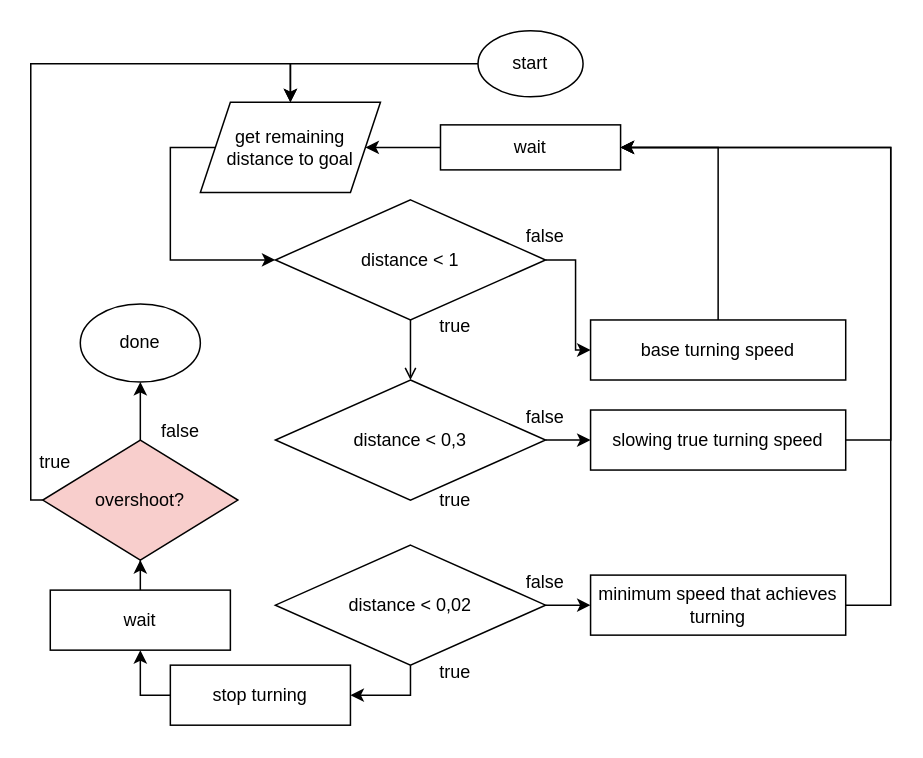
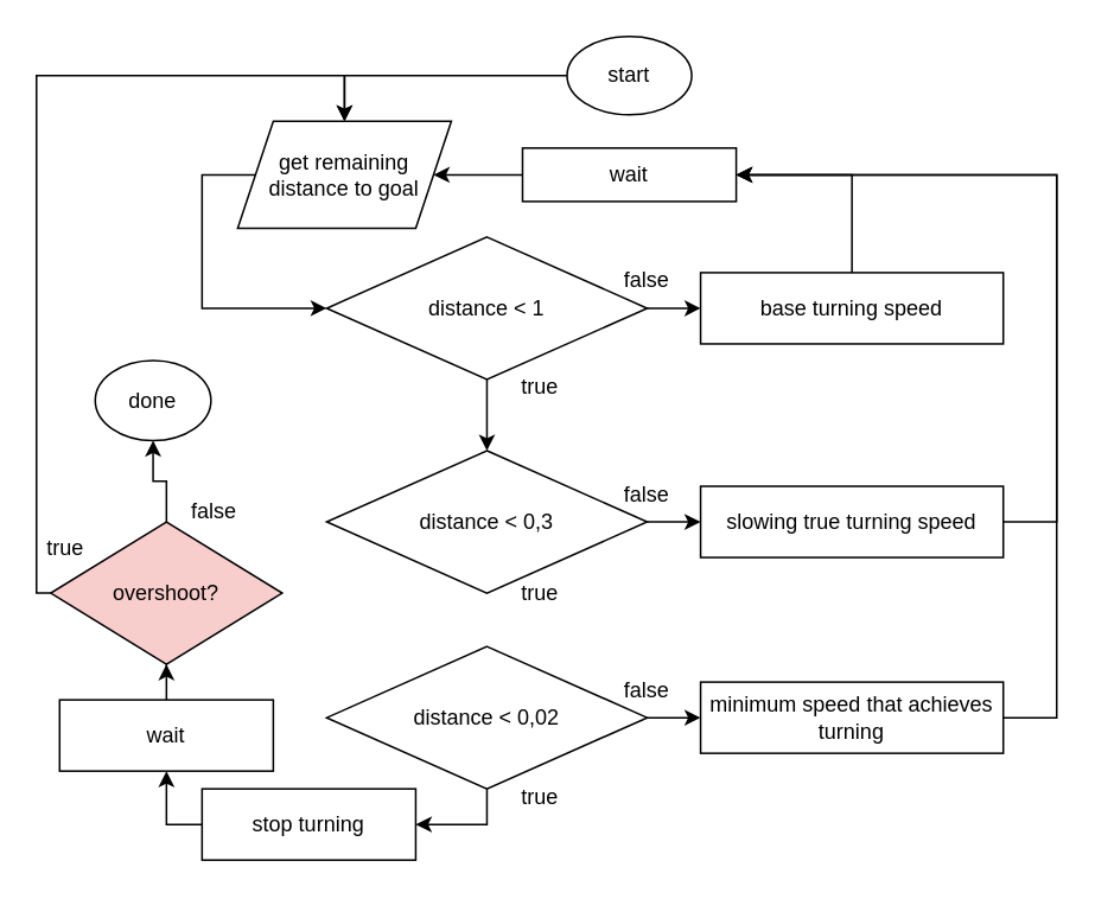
- <mxCell id="27" value="done" style="ellipse;whiteSpace=wrap;html=1;" parent="1" vertex="1"><mxGeometry x="53" y="202" width="80" height="52" as="geometry" /></mxCell>
+ <mxCell id="27" value="done" style="ellipse;whiteSpace=wrap;html=1;" parent="1" vertex="1"><mxGeometry x="53" y="202" width="65" height="45" as="geometry" /></mxCell>
- <mxCell id="13" value="base turning speed" style="rounded=0;whiteSpace=wrap;html=1;" parent="1" vertex="1"><mxGeometry x="393" y="212.67" width="170" height="40" as="geometry" /></mxCell>
+ <mxCell id="13" value="base turning speed" style="rounded=0;whiteSpace=wrap;html=1;" parent="1" vertex="1"><mxGeometry x="393" y="152.67" width="170" height="40" as="geometry" /></mxCell>
- <mxCell id="5" style="edgeStyle=orthogonalEdgeStyle;rounded=0;orthogonalLoop=1;jettySize=auto;html=1;entryX=0.5;entryY=0;entryDx=0;entryDy=0;endArrow=open;" parent="1" source="6" target="8" edge="1"><mxGeometry relative="1" as="geometry" /></mxCell>
+ <mxCell id="5" style="edgeStyle=orthogonalEdgeStyle;rounded=0;orthogonalLoop=1;jettySize=auto;html=1;entryX=0.5;entryY=0;entryDx=0;entryDy=0;" parent="1" source="6" target="8" edge="1"><mxGeometry relative="1" as="geometry" /></mxCell>
